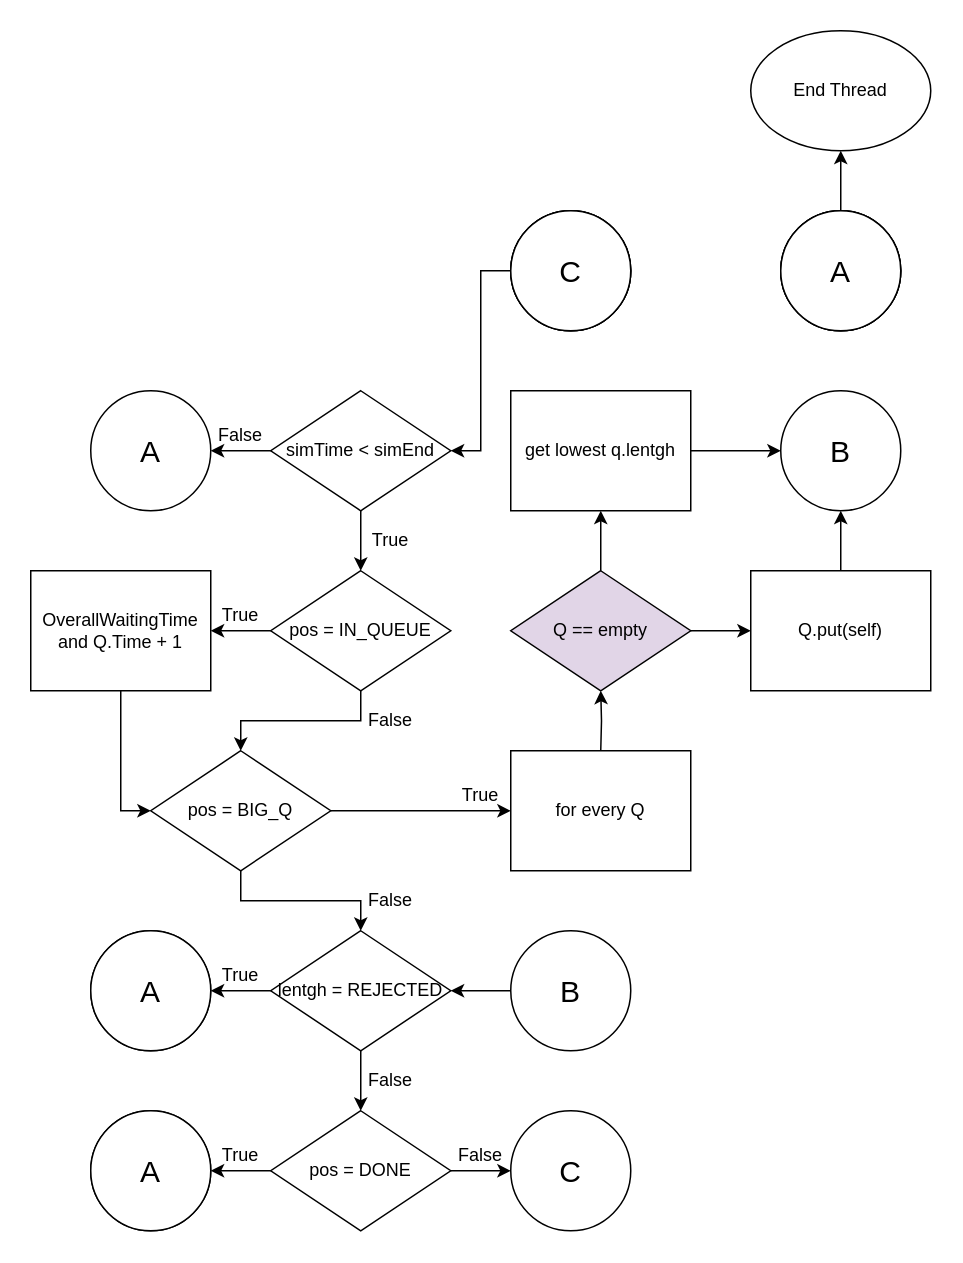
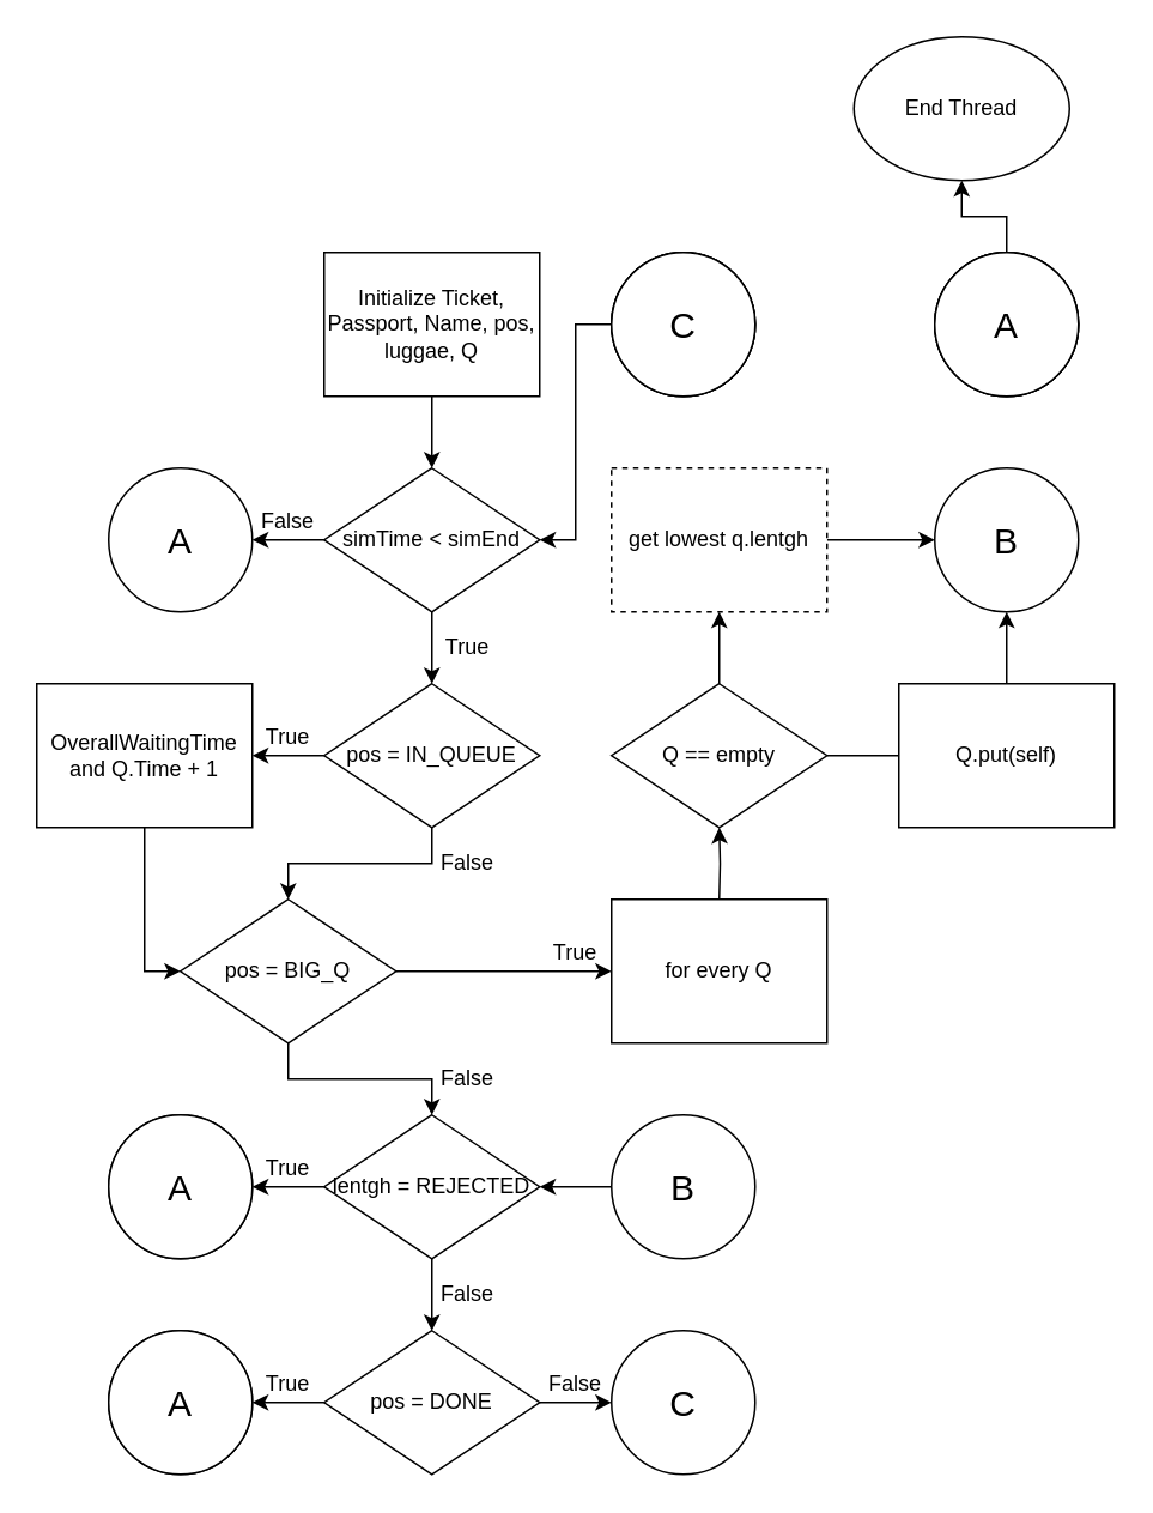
- <mxCell id="7" value="End Thread" style="ellipse;whiteSpace=wrap;html=1;" vertex="1" parent="1"><mxGeometry x="500" width="120" height="80" as="geometry" y="20" /></mxCell>
+ <mxCell id="7" value="End Thread" style="ellipse;whiteSpace=wrap;html=1;" vertex="1" parent="1"><mxGeometry x="475" y="20" width="120" height="80" as="geometry" /></mxCell>
+ <mxCell id="3" value="Initialize Ticket, Passport, Name, pos, luggae, Q" style="rounded=0;whiteSpace=wrap;html=1;" vertex="1" parent="1"><mxGeometry x="180" y="140" width="120" height="80" as="geometry" /></mxCell>
+ <mxCell id="2" value="" style="edgeStyle=orthogonalEdgeStyle;rounded=0;orthogonalLoop=1;jettySize=auto;html=1;" edge="1" parent="1" source="3" target="6"><mxGeometry relative="1" as="geometry" /></mxCell>
- <mxCell id="30" value="get lowest q.lentgh" style="rounded=0;whiteSpace=wrap;html=1;" vertex="1" parent="1"><mxGeometry x="340" y="260" width="120" height="80" as="geometry" /></mxCell>
+ <mxCell id="30" value="get lowest q.lentgh" style="rounded=0;whiteSpace=wrap;html=1;dashed=1;" vertex="1" parent="1"><mxGeometry x="340" y="260" width="120" height="80" as="geometry" /></mxCell>
- <mxCell id="25" value="Q == empty" style="rhombus;whiteSpace=wrap;html=1;fillColor=#e1d5e7;" vertex="1" parent="1"><mxGeometry x="340" y="380" width="120" height="80" as="geometry" /></mxCell>
+ <mxCell id="25" value="Q == empty" style="rhombus;whiteSpace=wrap;html=1;" vertex="1" parent="1"><mxGeometry x="340" y="380" width="120" height="80" as="geometry" /></mxCell>
- <mxCell id="23" value="" style="edgeStyle=orthogonalEdgeStyle;rounded=0;orthogonalLoop=1;jettySize=auto;html=1;" edge="1" parent="1" source="25" target="27"><mxGeometry relative="1" as="geometry" /></mxCell>
+ <mxCell id="23" value="" style="edgeStyle=orthogonalEdgeStyle;rounded=0;orthogonalLoop=1;jettySize=auto;html=1;endArrow=none;" edge="1" parent="1" source="25" target="27"><mxGeometry relative="1" as="geometry" /></mxCell>
